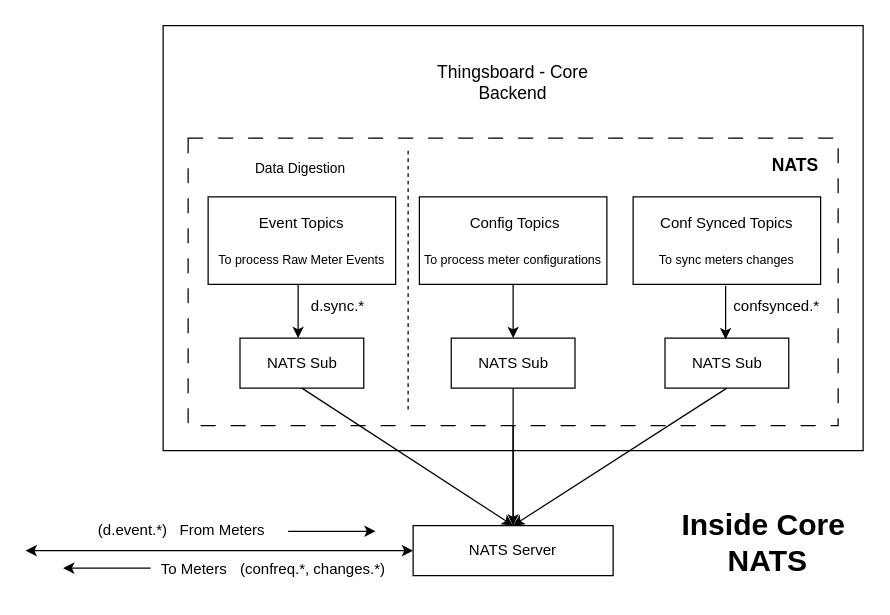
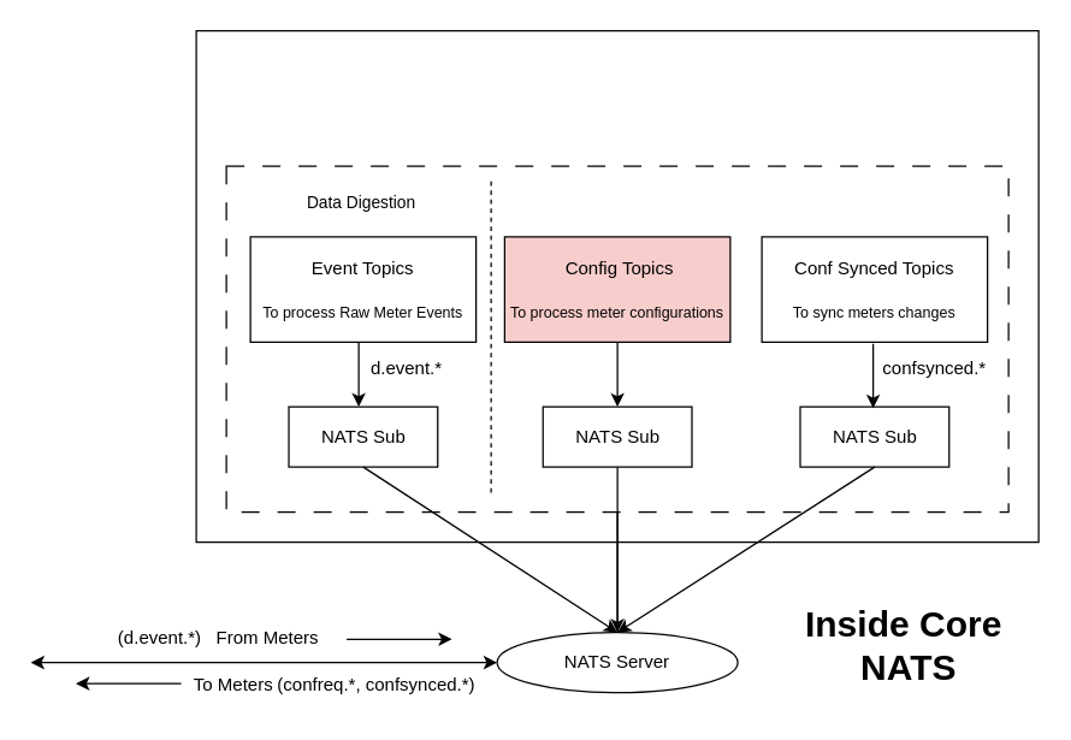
- <mxCell id="3" value="&lt;font style=&quot;font-size: 14px;&quot;&gt;Thingsboard - Core&lt;/font&gt;&lt;div&gt;&lt;font style=&quot;font-size: 14px;&quot;&gt;Backend&lt;/font&gt;&lt;/div&gt;" style="text;html=1;align=center;verticalAlign=middle;whiteSpace=wrap;rounded=0;" parent="1" vertex="1"><mxGeometry x="335" y="40" width="150" height="50" as="geometry" /></mxCell>
- <mxCell id="7" value="&lt;font style=&quot;font-size: 14px;&quot;&gt;&lt;b&gt;NATS&lt;/b&gt;&lt;/font&gt;" style="text;html=1;align=center;verticalAlign=middle;whiteSpace=wrap;rounded=0;" parent="1" vertex="1"><mxGeometry x="606" y="117" width="60" height="30" as="geometry" /></mxCell>
- <mxCell id="9" value="&amp;nbsp;Config Topics&lt;div&gt;&lt;br&gt;&lt;/div&gt;&lt;div&gt;&lt;font style=&quot;font-size: 10px;&quot;&gt;To process meter configurations&lt;/font&gt;&lt;/div&gt;" style="rounded=0;whiteSpace=wrap;html=1;" parent="1" vertex="1"><mxGeometry x="335" y="157" width="150" height="70" as="geometry" /></mxCell>
+ <mxCell id="9" value="&amp;nbsp;Config Topics&lt;div&gt;&lt;br&gt;&lt;/div&gt;&lt;div&gt;&lt;font style=&quot;font-size: 10px;&quot;&gt;To process meter configurations&lt;/font&gt;&lt;/div&gt;" style="rounded=0;whiteSpace=wrap;html=1;fillColor=#f8cecc;" parent="1" vertex="1"><mxGeometry x="335" y="157" width="150" height="70" as="geometry" /></mxCell>
- <mxCell id="21" value="d.sync.*" style="text;html=1;align=center;verticalAlign=middle;whiteSpace=wrap;rounded=0;" parent="1" vertex="1"><mxGeometry x="240" y="230" width="60" height="30" as="geometry" /></mxCell>
+ <mxCell id="21" value="d.event.*" style="text;html=1;align=center;verticalAlign=middle;whiteSpace=wrap;rounded=0;" parent="1" vertex="1"><mxGeometry x="240" y="230" width="60" height="30" as="geometry" /></mxCell>
- <mxCell id="30" value="Inside Core&lt;div&gt;&amp;nbsp;NATS&lt;/div&gt;" style="text;strokeColor=none;fillColor=none;html=1;fontSize=24;fontStyle=1;verticalAlign=middle;align=center;" vertex="1" parent="1"><mxGeometry x="520" y="414" width="180" height="40" as="geometry" /></mxCell>
+ <mxCell id="30" value="Inside Core&lt;div&gt;&amp;nbsp;NATS&lt;/div&gt;" style="text;strokeColor=none;fillColor=none;html=1;fontSize=24;fontStyle=1;verticalAlign=middle;align=center;" vertex="1" parent="1"><mxGeometry x="510" y="409" width="180" height="40" as="geometry" /></mxCell>
- <mxCell id="4" value="NATS Server" style="rounded=0;whiteSpace=wrap;html=1;" parent="1" vertex="1"><mxGeometry x="330" y="420" width="160" height="40" as="geometry" /></mxCell>
+ <mxCell id="4" value="NATS Server" style="ellipse;whiteSpace=wrap;html=1;" parent="1" vertex="1"><mxGeometry x="330" y="420" width="160" height="40" as="geometry" /></mxCell>
- <mxCell id="26" value="(confreq.*, changes.*)" style="text;html=1;align=center;verticalAlign=middle;whiteSpace=wrap;rounded=0;" parent="1" vertex="1"><mxGeometry x="175" y="440" width="150" height="30" as="geometry" /></mxCell>
+ <mxCell id="26" value="(confreq.*, confsynced.*)" style="text;html=1;align=center;verticalAlign=middle;whiteSpace=wrap;rounded=0;" parent="1" vertex="1"><mxGeometry x="175" y="440" width="150" height="30" as="geometry" /></mxCell>
